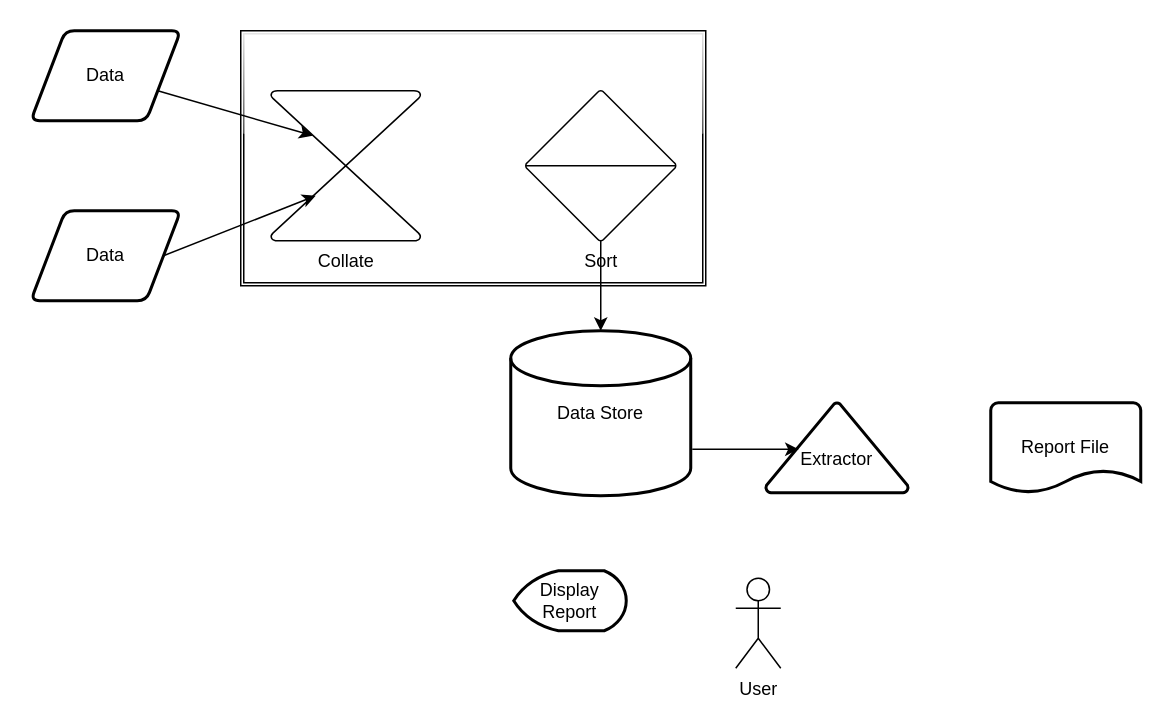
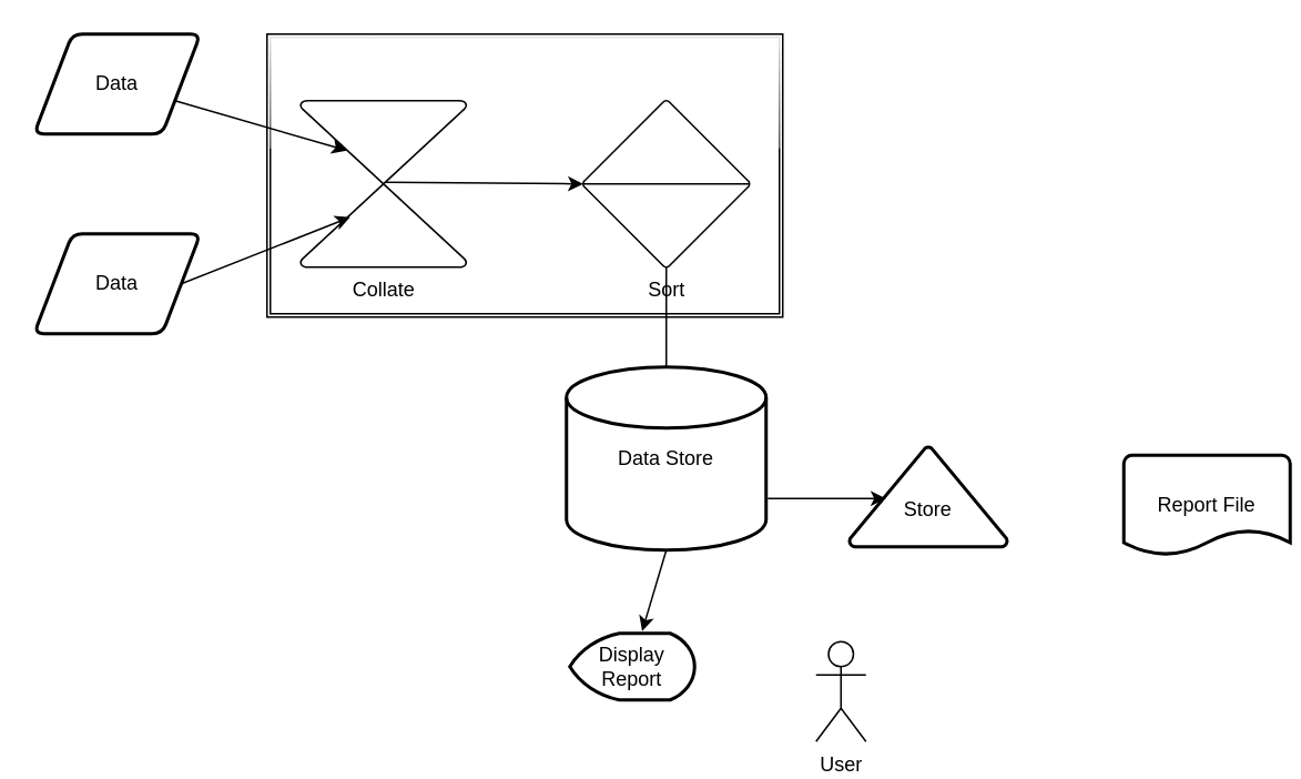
+ <mxCell id="14" value="" style="endArrow=classic;html=1;rounded=0;entryX=0;entryY=0.5;entryDx=0;entryDy=0;entryPerimeter=0;exitX=0.51;exitY=0.49;exitDx=0;exitDy=0;exitPerimeter=0;" parent="1" source="5" target="6" edge="1"><mxGeometry width="50" height="50" relative="1" as="geometry"><mxPoint x="230" y="140" as="sourcePoint" /><mxPoint x="280" y="90" as="targetPoint" /></mxGeometry></mxCell>
- <mxCell id="15" value="" style="endArrow=classic;html=1;rounded=0;exitX=0.5;exitY=1;exitDx=0;exitDy=0;exitPerimeter=0;entryX=0.5;entryY=0;entryDx=0;entryDy=0;entryPerimeter=0;" parent="1" source="6" target="7" edge="1"><mxGeometry width="50" height="50" relative="1" as="geometry"><mxPoint x="370" y="210" as="sourcePoint" /><mxPoint x="420" y="160" as="targetPoint" /></mxGeometry></mxCell>
+ <mxCell id="15" value="" style="endArrow=none;html=1;rounded=0;exitX=0.5;exitY=1;exitDx=0;exitDy=0;exitPerimeter=0;entryX=0.5;entryY=0;entryDx=0;entryDy=0;entryPerimeter=0;" parent="1" source="6" target="7" edge="1"><mxGeometry width="50" height="50" relative="1" as="geometry"><mxPoint x="370" y="210" as="sourcePoint" /><mxPoint x="420" y="160" as="targetPoint" /></mxGeometry></mxCell>
- <mxCell id="8" value="&lt;br&gt;Extractor" style="strokeWidth=2;html=1;shape=mxgraph.flowchart.extract_or_measurement;whiteSpace=wrap;" parent="1" vertex="1"><mxGeometry x="510" y="268" width="95" height="60" as="geometry" /></mxCell>
+ <mxCell id="8" value="&lt;br&gt;Store" style="strokeWidth=2;html=1;shape=mxgraph.flowchart.extract_or_measurement;whiteSpace=wrap;" parent="1" vertex="1"><mxGeometry x="510" y="268" width="95" height="60" as="geometry" /></mxCell>
- <mxCell id="9" value="Report File" style="strokeWidth=2;html=1;shape=mxgraph.flowchart.document2;whiteSpace=wrap;size=0.25;" parent="1" vertex="1"><mxGeometry x="660" y="268" width="100" height="60" as="geometry" /></mxCell>
+ <mxCell id="9" value="Report File" style="strokeWidth=2;html=1;shape=mxgraph.flowchart.document2;whiteSpace=wrap;size=0.25;" parent="1" vertex="1"><mxGeometry x="675" y="273" width="100" height="60" as="geometry" /></mxCell>
+ <mxCell id="16" value="" style="endArrow=classic;html=1;rounded=0;entryX=0.58;entryY=-0.033;entryDx=0;entryDy=0;entryPerimeter=0;exitX=0.5;exitY=1;exitDx=0;exitDy=0;exitPerimeter=0;" parent="1" source="7" target="10" edge="1"><mxGeometry width="50" height="50" relative="1" as="geometry"><mxPoint x="330" y="380" as="sourcePoint" /><mxPoint x="380" y="330" as="targetPoint" /></mxGeometry></mxCell>
